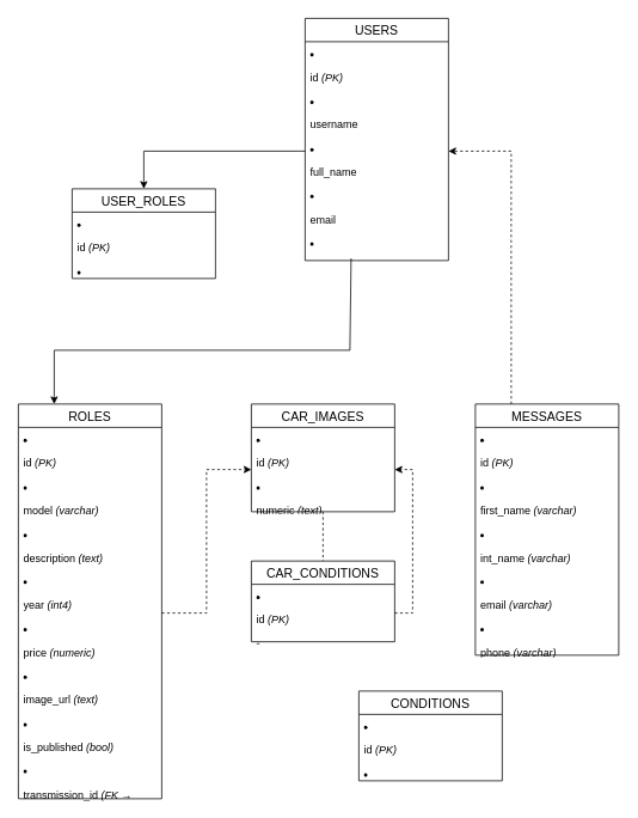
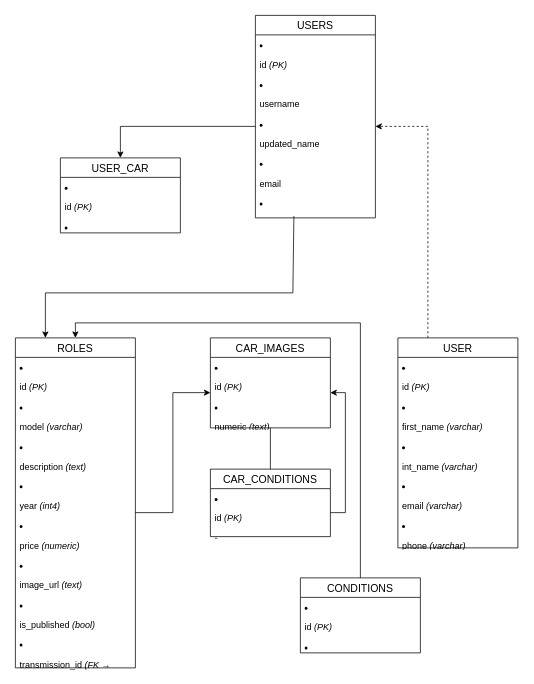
- <mxCell id="3" value="&lt;li data-end=&quot;343&quot; data-start=&quot;332&quot;&gt;&lt;p data-end=&quot;343&quot; data-start=&quot;334&quot;&gt;id &lt;em data-end=&quot;343&quot; data-start=&quot;337&quot;&gt;(PK)&lt;/em&gt;&lt;/p&gt;&lt;/li&gt;&lt;li data-end=&quot;356&quot; data-start=&quot;344&quot;&gt;&lt;p data-end=&quot;356&quot; data-start=&quot;346&quot;&gt;username&lt;/p&gt;&lt;/li&gt;&lt;li data-end=&quot;370&quot; data-start=&quot;357&quot;&gt;&lt;p data-end=&quot;370&quot; data-start=&quot;359&quot;&gt;full_name&lt;/p&gt;&lt;/li&gt;&lt;li data-end=&quot;380&quot; data-start=&quot;371&quot;&gt;&lt;p data-end=&quot;380&quot; data-start=&quot;373&quot;&gt;email&lt;/p&gt;&lt;/li&gt;&lt;li data-end=&quot;398&quot; data-start=&quot;381&quot;&gt;&lt;p data-end=&quot;398&quot; data-start=&quot;383&quot;&gt;password_hash&lt;/p&gt;&lt;/li&gt;&lt;li data-end=&quot;421&quot; data-start=&quot;399&quot;&gt;&lt;p data-end=&quot;421&quot; data-start=&quot;401&quot;&gt;active &lt;em data-end=&quot;419&quot; data-start=&quot;408&quot;&gt;(boolean)&lt;/em&gt;&lt;/p&gt;&lt;/li&gt;&lt;li data-end=&quot;456&quot; data-start=&quot;422&quot;&gt;&lt;p data-end=&quot;456&quot; data-start=&quot;424&quot;&gt;role_id &lt;em data-end=&quot;454&quot; data-start=&quot;432&quot;&gt;(FK → user_roles.id)&lt;/em&gt;&lt;/p&gt;&lt;/li&gt;&lt;li data-end=&quot;485&quot; data-start=&quot;457&quot;&gt;&lt;p data-end=&quot;485&quot; data-start=&quot;459&quot;&gt;created_at &lt;em data-end=&quot;483&quot; data-start=&quot;470&quot;&gt;(timestamp)&lt;/em&gt;&lt;/p&gt;&lt;/li&gt;" style="text;strokeColor=none;fillColor=none;spacingLeft=4;spacingRight=4;overflow=hidden;rotatable=0;points=[[0,0.5],[1,0.5]];portConstraint=eastwest;fontSize=12;whiteSpace=wrap;html=1;" vertex="1" parent="2"><mxGeometry y="26" width="160" height="244" as="geometry" /></mxCell>
+ <mxCell id="3" value="&lt;li data-end=&quot;343&quot; data-start=&quot;332&quot;&gt;&lt;p data-end=&quot;343&quot; data-start=&quot;334&quot;&gt;id &lt;em data-end=&quot;343&quot; data-start=&quot;337&quot;&gt;(PK)&lt;/em&gt;&lt;/p&gt;&lt;/li&gt;&lt;li data-end=&quot;356&quot; data-start=&quot;344&quot;&gt;&lt;p data-end=&quot;356&quot; data-start=&quot;346&quot;&gt;username&lt;/p&gt;&lt;/li&gt;&lt;li data-end=&quot;370&quot; data-start=&quot;357&quot;&gt;&lt;p data-end=&quot;370&quot; data-start=&quot;359&quot;&gt;updated_name&lt;/p&gt;&lt;/li&gt;&lt;li data-end=&quot;380&quot; data-start=&quot;371&quot;&gt;&lt;p data-end=&quot;380&quot; data-start=&quot;373&quot;&gt;email&lt;/p&gt;&lt;/li&gt;&lt;li data-end=&quot;398&quot; data-start=&quot;381&quot;&gt;&lt;p data-end=&quot;398&quot; data-start=&quot;383&quot;&gt;password_hash&lt;/p&gt;&lt;/li&gt;&lt;li data-end=&quot;421&quot; data-start=&quot;399&quot;&gt;&lt;p data-end=&quot;421&quot; data-start=&quot;401&quot;&gt;active &lt;em data-end=&quot;419&quot; data-start=&quot;408&quot;&gt;(boolean)&lt;/em&gt;&lt;/p&gt;&lt;/li&gt;&lt;li data-end=&quot;456&quot; data-start=&quot;422&quot;&gt;&lt;p data-end=&quot;456&quot; data-start=&quot;424&quot;&gt;role_id &lt;em data-end=&quot;454&quot; data-start=&quot;432&quot;&gt;(FK → user_roles.id)&lt;/em&gt;&lt;/p&gt;&lt;/li&gt;&lt;li data-end=&quot;485&quot; data-start=&quot;457&quot;&gt;&lt;p data-end=&quot;485&quot; data-start=&quot;459&quot;&gt;created_at &lt;em data-end=&quot;483&quot; data-start=&quot;470&quot;&gt;(timestamp)&lt;/em&gt;&lt;/p&gt;&lt;/li&gt;" style="text;strokeColor=none;fillColor=none;spacingLeft=4;spacingRight=4;overflow=hidden;rotatable=0;points=[[0,0.5],[1,0.5]];portConstraint=eastwest;fontSize=12;whiteSpace=wrap;html=1;" vertex="1" parent="2"><mxGeometry y="26" width="160" height="244" as="geometry" /></mxCell>
- <mxCell id="4" value="USER_ROLES" style="swimlane;fontStyle=0;childLayout=stackLayout;horizontal=1;startSize=26;horizontalStack=0;resizeParent=1;resizeParentMax=0;resizeLast=0;collapsible=1;marginBottom=0;align=center;fontSize=14;" vertex="1" parent="1"><mxGeometry x="80" y="210" width="160" height="100" as="geometry" /></mxCell>
+ <mxCell id="4" value="USER_CAR" style="swimlane;fontStyle=0;childLayout=stackLayout;horizontal=1;startSize=26;horizontalStack=0;resizeParent=1;resizeParentMax=0;resizeLast=0;collapsible=1;marginBottom=0;align=center;fontSize=14;" vertex="1" parent="1"><mxGeometry x="80" y="210" width="160" height="100" as="geometry" /></mxCell>
- <mxCell id="11" value="MESSAGES" style="swimlane;fontStyle=0;childLayout=stackLayout;horizontal=1;startSize=26;horizontalStack=0;resizeParent=1;resizeParentMax=0;resizeLast=0;collapsible=1;marginBottom=0;align=center;fontSize=14;" vertex="1" parent="1"><mxGeometry x="530" y="450" width="160" height="280" as="geometry" /></mxCell>
+ <mxCell id="11" value="USER" style="swimlane;fontStyle=0;childLayout=stackLayout;horizontal=1;startSize=26;horizontalStack=0;resizeParent=1;resizeParentMax=0;resizeLast=0;collapsible=1;marginBottom=0;align=center;fontSize=14;" vertex="1" parent="1"><mxGeometry x="530" y="450" width="160" height="280" as="geometry" /></mxCell>
- <mxCell id="21" value="" style="endArrow=none;html=1;rounded=0;entryX=0.5;entryY=0;entryDx=0;entryDy=0;dashed=1;" edge="1" parent="1" source="9" target="16"><mxGeometry relative="1" as="geometry"><mxPoint x="580" y="490" as="sourcePoint" /><mxPoint x="740" y="490" as="targetPoint" /></mxGeometry></mxCell>
+ <mxCell id="21" value="" style="endArrow=none;html=1;rounded=0;entryX=0.5;entryY=0;entryDx=0;entryDy=0;" edge="1" parent="1" source="9" target="16"><mxGeometry relative="1" as="geometry"><mxPoint x="580" y="490" as="sourcePoint" /><mxPoint x="740" y="490" as="targetPoint" /></mxGeometry></mxCell>
+ <mxCell id="13" style="edgeStyle=orthogonalEdgeStyle;rounded=0;orthogonalLoop=1;jettySize=auto;html=1;exitX=0.5;exitY=0;exitDx=0;exitDy=0;entryX=0.5;entryY=0;entryDx=0;entryDy=0;" edge="1" parent="1" source="14" target="6"><mxGeometry relative="1" as="geometry" /></mxCell>
- <mxCell id="19" style="edgeStyle=orthogonalEdgeStyle;rounded=0;orthogonalLoop=1;jettySize=auto;html=1;exitX=1;exitY=0.5;exitDx=0;exitDy=0;entryX=0;entryY=0.5;entryDx=0;entryDy=0;dashed=1;" edge="1" parent="1" source="7" target="9"><mxGeometry relative="1" as="geometry" /></mxCell>
+ <mxCell id="19" style="edgeStyle=orthogonalEdgeStyle;rounded=0;orthogonalLoop=1;jettySize=auto;html=1;exitX=1;exitY=0.5;exitDx=0;exitDy=0;entryX=0;entryY=0.5;entryDx=0;entryDy=0;" edge="1" parent="1" source="7" target="9"><mxGeometry relative="1" as="geometry" /></mxCell>
- <mxCell id="20" style="edgeStyle=orthogonalEdgeStyle;rounded=0;orthogonalLoop=1;jettySize=auto;html=1;exitX=1;exitY=0.5;exitDx=0;exitDy=0;entryX=1;entryY=0.5;entryDx=0;entryDy=0;dashed=1;" edge="1" parent="1" source="17" target="9"><mxGeometry relative="1" as="geometry" /></mxCell>
+ <mxCell id="20" style="edgeStyle=orthogonalEdgeStyle;rounded=0;orthogonalLoop=1;jettySize=auto;html=1;exitX=1;exitY=0.5;exitDx=0;exitDy=0;entryX=1;entryY=0.5;entryDx=0;entryDy=0;" edge="1" parent="1" source="17" target="9"><mxGeometry relative="1" as="geometry" /></mxCell>
